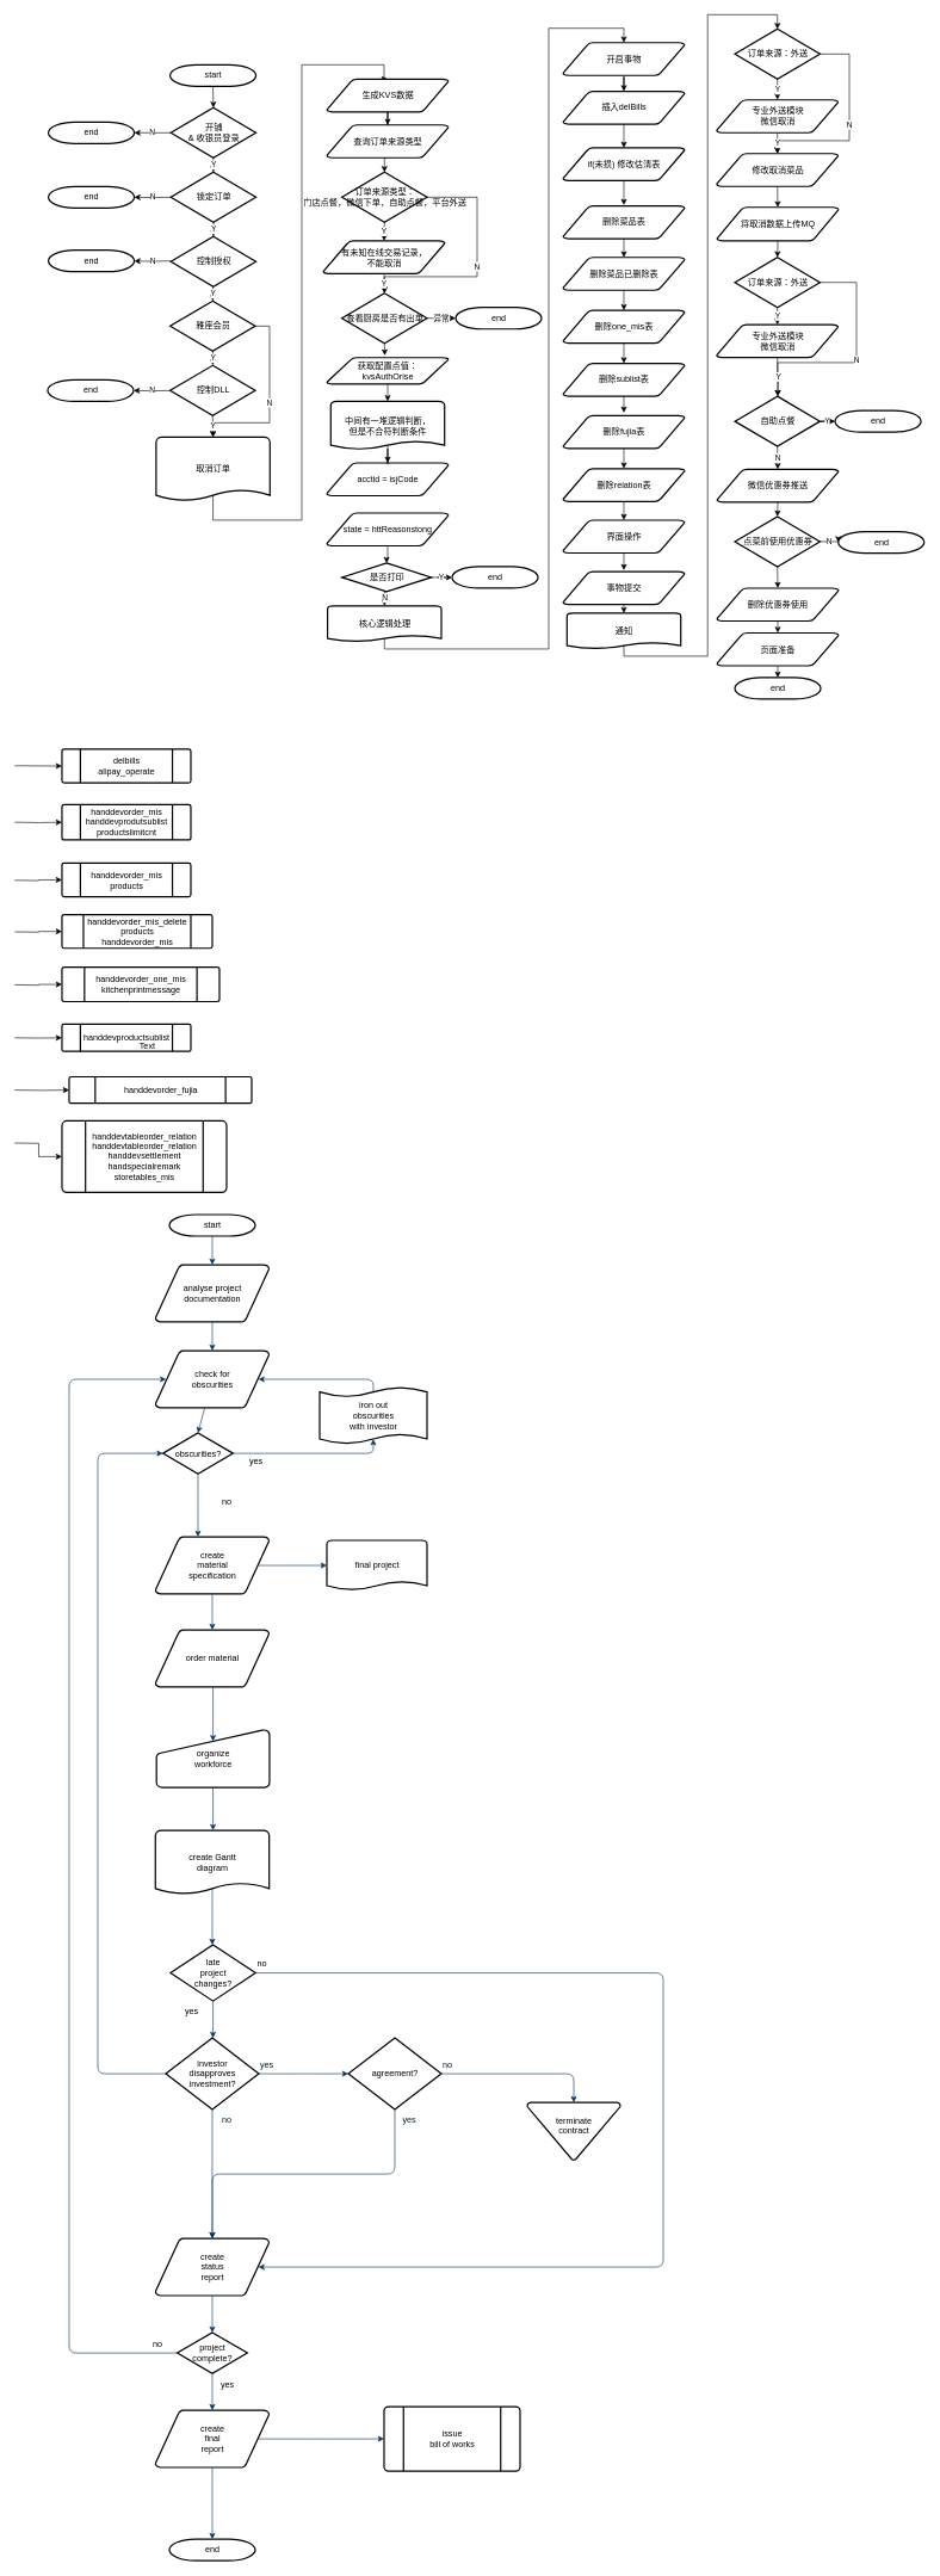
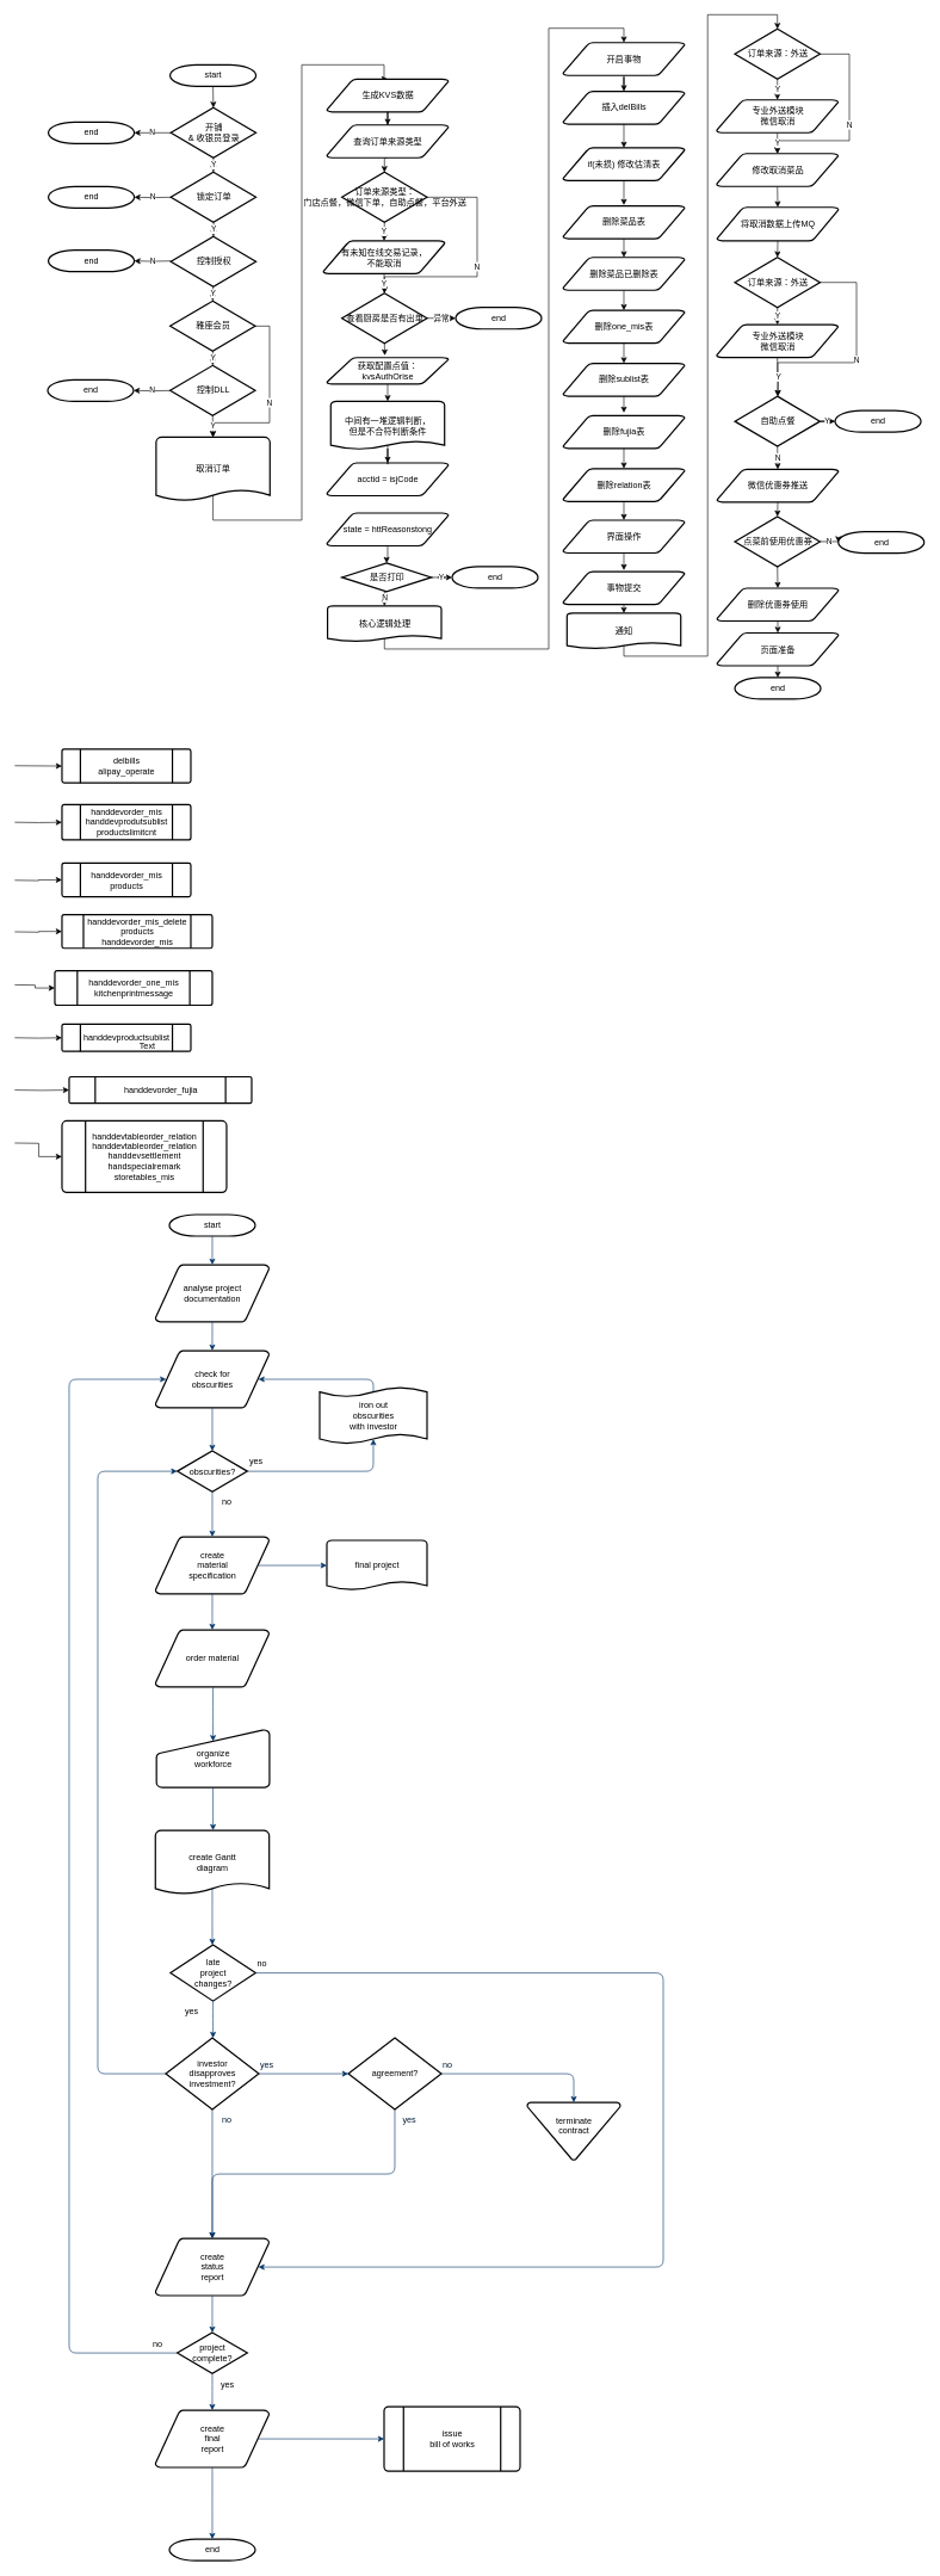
- <mxCell id="137" value="handdevorder_one_mis&lt;br&gt;kitchenprintmessage" style="shape=mxgraph.flowchart.predefined_process;strokeWidth=2;gradientColor=none;gradientDirection=north;fontStyle=0;html=1;" parent="1" vertex="1"><mxGeometry x="86" y="1350.5" width="220" height="48" as="geometry" /></mxCell>
+ <mxCell id="137" value="handdevorder_one_mis&lt;br&gt;kitchenprintmessage" style="shape=mxgraph.flowchart.predefined_process;strokeWidth=2;gradientColor=none;gradientDirection=north;fontStyle=0;html=1;" parent="1" vertex="1"><mxGeometry x="76" y="1355.5" width="220" height="48" as="geometry" /></mxCell>
- <mxCell id="6" value="obscurities?" style="shape=mxgraph.flowchart.decision;strokeWidth=2;gradientColor=none;gradientDirection=north;fontStyle=0;html=1;" parent="1" vertex="1"><mxGeometry x="227" y="2001" width="98" height="57" as="geometry" /></mxCell>
+ <mxCell id="6" value="obscurities?" style="shape=mxgraph.flowchart.decision;strokeWidth=2;gradientColor=none;gradientDirection=north;fontStyle=0;html=1;" parent="1" vertex="1"><mxGeometry x="247" y="2026" width="98" height="57" as="geometry" /></mxCell>
